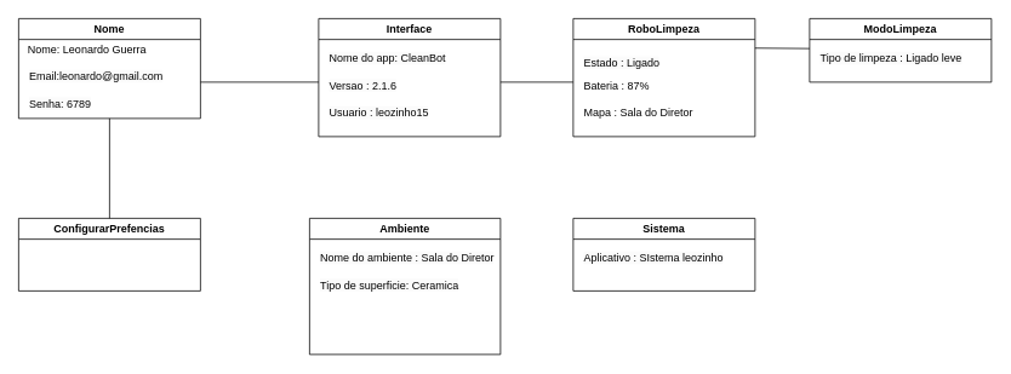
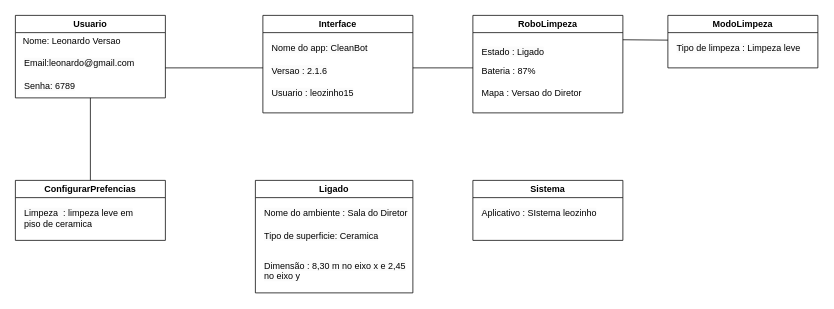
- <mxCell id="2" value="Nome" style="swimlane;whiteSpace=wrap;html=1;" parent="1" vertex="1"><mxGeometry x="20" y="20" width="200" height="110" as="geometry" /></mxCell>
+ <mxCell id="2" value="Usuario" style="swimlane;whiteSpace=wrap;html=1;" parent="1" vertex="1"><mxGeometry x="20" y="20" width="200" height="110" as="geometry" /></mxCell>
- <mxCell id="3" value="Nome: Leonardo Guerra" style="text;html=1;align=center;verticalAlign=middle;resizable=0;points=[];autosize=1;strokeColor=none;fillColor=none;" parent="2" vertex="1"><mxGeometry y="20" width="150" height="30" as="geometry" /></mxCell>
+ <mxCell id="3" value="Nome: Leonardo Versao" style="text;html=1;align=center;verticalAlign=middle;resizable=0;points=[];autosize=1;strokeColor=none;fillColor=none;" parent="2" vertex="1"><mxGeometry y="20" width="150" height="30" as="geometry" /></mxCell>
- <mxCell id="15" value="&lt;span style=&quot;color: rgb(0, 0, 0); font-family: Helvetica; font-size: 12px; font-style: normal; font-variant-ligatures: normal; font-variant-caps: normal; font-weight: 400; letter-spacing: normal; orphans: 2; text-align: left; text-indent: 0px; text-transform: none; widows: 2; word-spacing: 0px; -webkit-text-stroke-width: 0px; background-color: rgb(251, 251, 251); text-decoration-thickness: initial; text-decoration-style: initial; text-decoration-color: initial; float: none; display: inline !important;&quot;&gt;Tipo de limpeza : Ligado leve&lt;/span&gt;" style="text;whiteSpace=wrap;html=1;" parent="14" vertex="1"><mxGeometry x="10" y="30" width="180" height="40" as="geometry" /></mxCell>
+ <mxCell id="15" value="&lt;span style=&quot;color: rgb(0, 0, 0); font-family: Helvetica; font-size: 12px; font-style: normal; font-variant-ligatures: normal; font-variant-caps: normal; font-weight: 400; letter-spacing: normal; orphans: 2; text-align: left; text-indent: 0px; text-transform: none; widows: 2; word-spacing: 0px; -webkit-text-stroke-width: 0px; background-color: rgb(251, 251, 251); text-decoration-thickness: initial; text-decoration-style: initial; text-decoration-color: initial; float: none; display: inline !important;&quot;&gt;Tipo de limpeza : Limpeza leve&lt;/span&gt;" style="text;whiteSpace=wrap;html=1;" parent="14" vertex="1"><mxGeometry x="10" y="30" width="180" height="40" as="geometry" /></mxCell>
- <mxCell id="13" value="Mapa : Sala do Diretor" style="text;whiteSpace=wrap;html=1;" parent="10" vertex="1"><mxGeometry x="10" y="90" width="160" height="40" as="geometry" /></mxCell>
+ <mxCell id="13" value="Mapa : Versao do Diretor" style="text;whiteSpace=wrap;html=1;" parent="10" vertex="1"><mxGeometry x="10" y="90" width="160" height="40" as="geometry" /></mxCell>
- <mxCell id="18" value="Ambiente" style="swimlane;whiteSpace=wrap;html=1;startSize=23;" parent="1" vertex="1"><mxGeometry x="340" y="240" width="210" height="150" as="geometry" /></mxCell>
+ <mxCell id="18" value="Ligado" style="swimlane;whiteSpace=wrap;html=1;startSize=23;" parent="1" vertex="1"><mxGeometry x="340" y="240" width="210" height="150" as="geometry" /></mxCell>
+ <mxCell id="17" value="&lt;span style=&quot;color: rgb(0, 0, 0); font-family: Helvetica; font-size: 12px; font-style: normal; font-variant-ligatures: normal; font-variant-caps: normal; font-weight: 400; letter-spacing: normal; orphans: 2; text-align: left; text-indent: 0px; text-transform: none; widows: 2; word-spacing: 0px; -webkit-text-stroke-width: 0px; background-color: rgb(251, 251, 251); text-decoration-thickness: initial; text-decoration-style: initial; text-decoration-color: initial; float: none; display: inline !important;&quot;&gt;Limpeza&amp;nbsp; : limpeza leve em piso de ceramica&lt;/span&gt;" style="text;whiteSpace=wrap;html=1;" parent="16" vertex="1"><mxGeometry x="10" y="30" width="170" height="40" as="geometry" /></mxCell>
+ <mxCell id="21" value="&lt;span style=&quot;color: rgb(0, 0, 0); font-family: Helvetica; font-size: 12px; font-style: normal; font-variant-ligatures: normal; font-variant-caps: normal; font-weight: 400; letter-spacing: normal; orphans: 2; text-align: left; text-indent: 0px; text-transform: none; widows: 2; word-spacing: 0px; -webkit-text-stroke-width: 0px; background-color: rgb(251, 251, 251); text-decoration-thickness: initial; text-decoration-style: initial; text-decoration-color: initial; float: none; display: inline !important;&quot;&gt;Dimensão : 8,30 m no eixo x e 2,45 no eixo y&lt;/span&gt;" style="text;whiteSpace=wrap;html=1;" parent="18" vertex="1"><mxGeometry x="10" y="100" width="200" height="40" as="geometry" /></mxCell>
